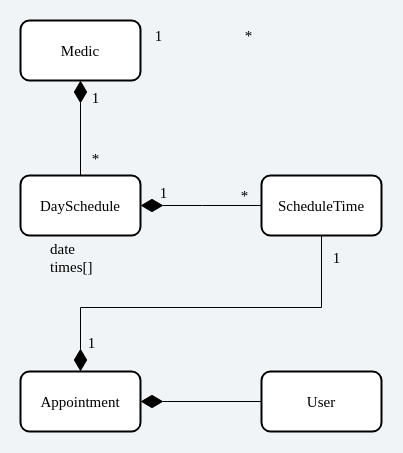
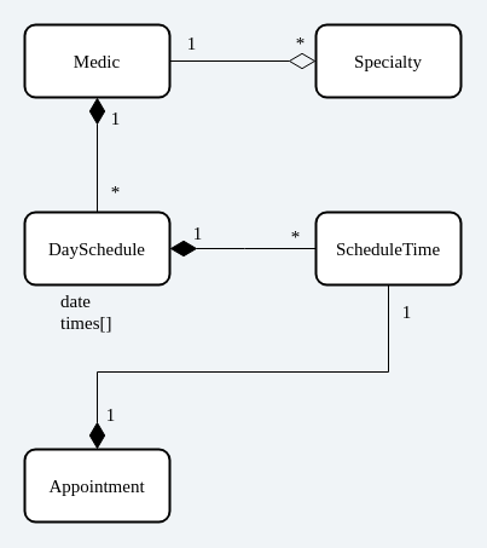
+ <mxCell id="3" style="edgeStyle=orthogonalEdgeStyle;rounded=0;orthogonalLoop=1;jettySize=auto;html=1;endArrow=diamondThin;endFill=0;endSize=20;targetPerimeterSpacing=0;fontFamily=Poppins;fontSize=15;" parent="1" source="2" target="4" edge="1"><mxGeometry relative="1" as="geometry" /></mxCell>
+ <mxCell id="4" value="Specialty" style="rounded=1;whiteSpace=wrap;html=1;strokeColor=#000000;strokeWidth=2;fillColor=#ffffff;gradientColor=none;fontFamily=Poppins;fontSize=15;align=center;" parent="1" vertex="1"><mxGeometry x="261" y="20" width="120" height="60" as="geometry" /></mxCell>
- <mxCell id="14" style="edgeStyle=orthogonalEdgeStyle;rounded=0;orthogonalLoop=1;jettySize=auto;html=1;endArrow=diamondThin;endFill=1;endSize=20;targetPerimeterSpacing=0;strokeWidth=1;fontFamily=Poppins;fontSize=15;" parent="1" source="17" target="16" edge="1"><mxGeometry relative="1" as="geometry" /></mxCell>
- <mxCell id="17" value="User" style="whiteSpace=wrap;html=1;rounded=1;strokeColor=#000000;strokeWidth=2;fillColor=#ffffff;gradientColor=none;fontFamily=Poppins;fontSize=15;align=center;" parent="1" vertex="1"><mxGeometry x="261" y="371" width="120" height="60" as="geometry" /></mxCell>
